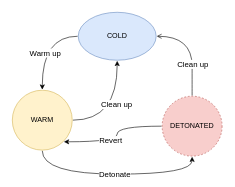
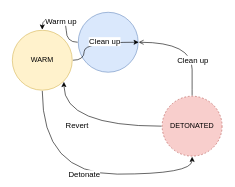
- <mxCell id="4" value="COLD" style="ellipse;whiteSpace=wrap;html=1;aspect=fixed;fillColor=#dae8fc;strokeColor=#6c8ebf;perimeterSpacing=1;" parent="1" vertex="1"><mxGeometry x="130" y="20" width="130" height="80" as="geometry" /></mxCell>
+ <mxCell id="4" value="COLD" style="ellipse;whiteSpace=wrap;html=1;aspect=fixed;fillColor=#dae8fc;strokeColor=#6c8ebf;perimeterSpacing=1;" parent="1" vertex="1"><mxGeometry x="130" y="20" width="100" height="100" as="geometry" /></mxCell>
- <mxCell id="9" value="WARM" style="ellipse;whiteSpace=wrap;html=1;aspect=fixed;fillColor=#fff2cc;strokeColor=#d6b656;perimeterSpacing=1;" parent="1" vertex="1"><mxGeometry x="20" y="150" width="100" height="100" as="geometry" /></mxCell>
+ <mxCell id="9" value="WARM" style="ellipse;whiteSpace=wrap;html=1;aspect=fixed;fillColor=#fff2cc;strokeColor=#d6b656;perimeterSpacing=1;" parent="1" vertex="1"><mxGeometry x="20" y="50" width="100" height="100" as="geometry" /></mxCell>
